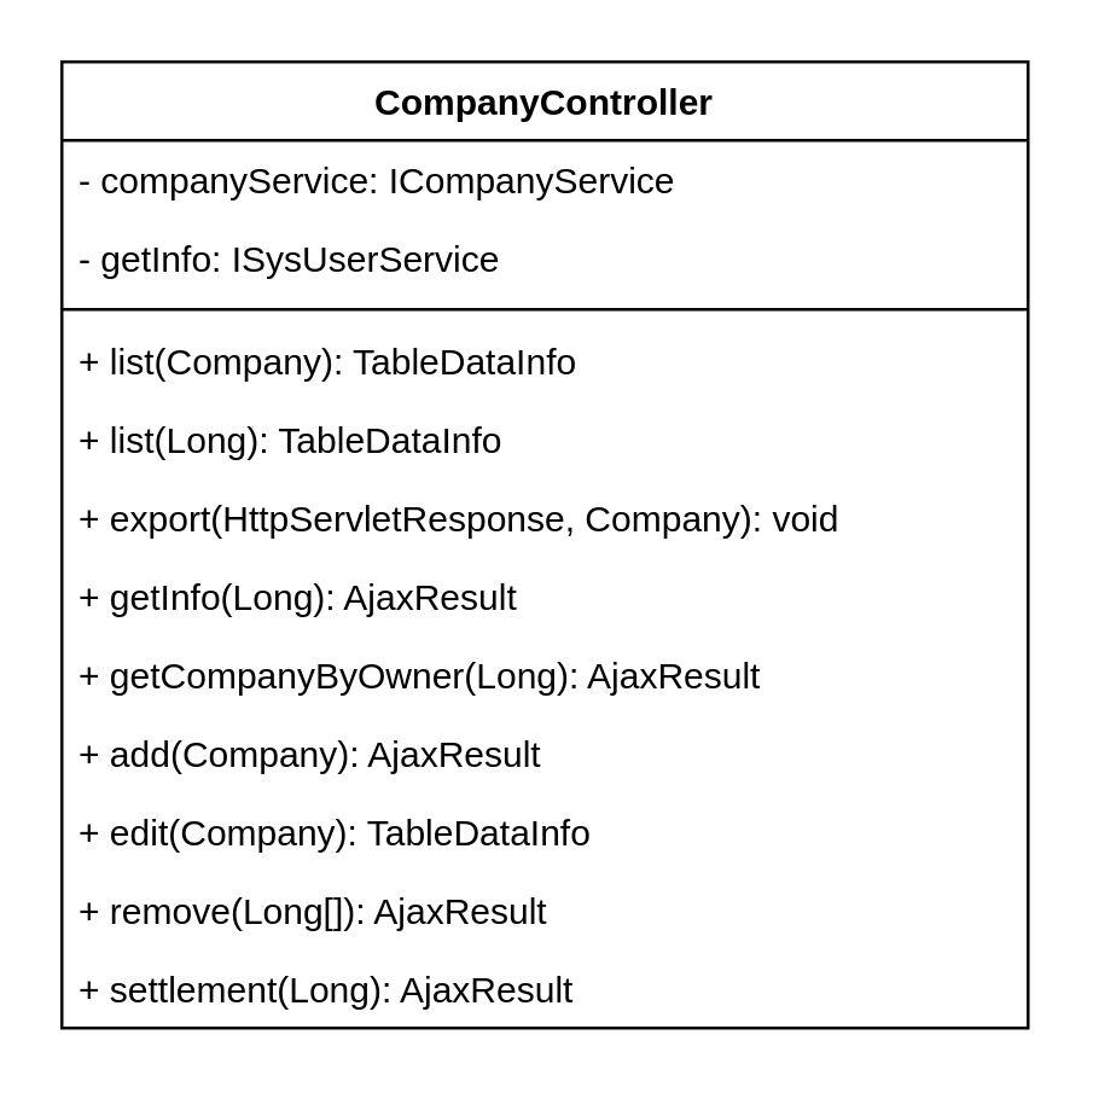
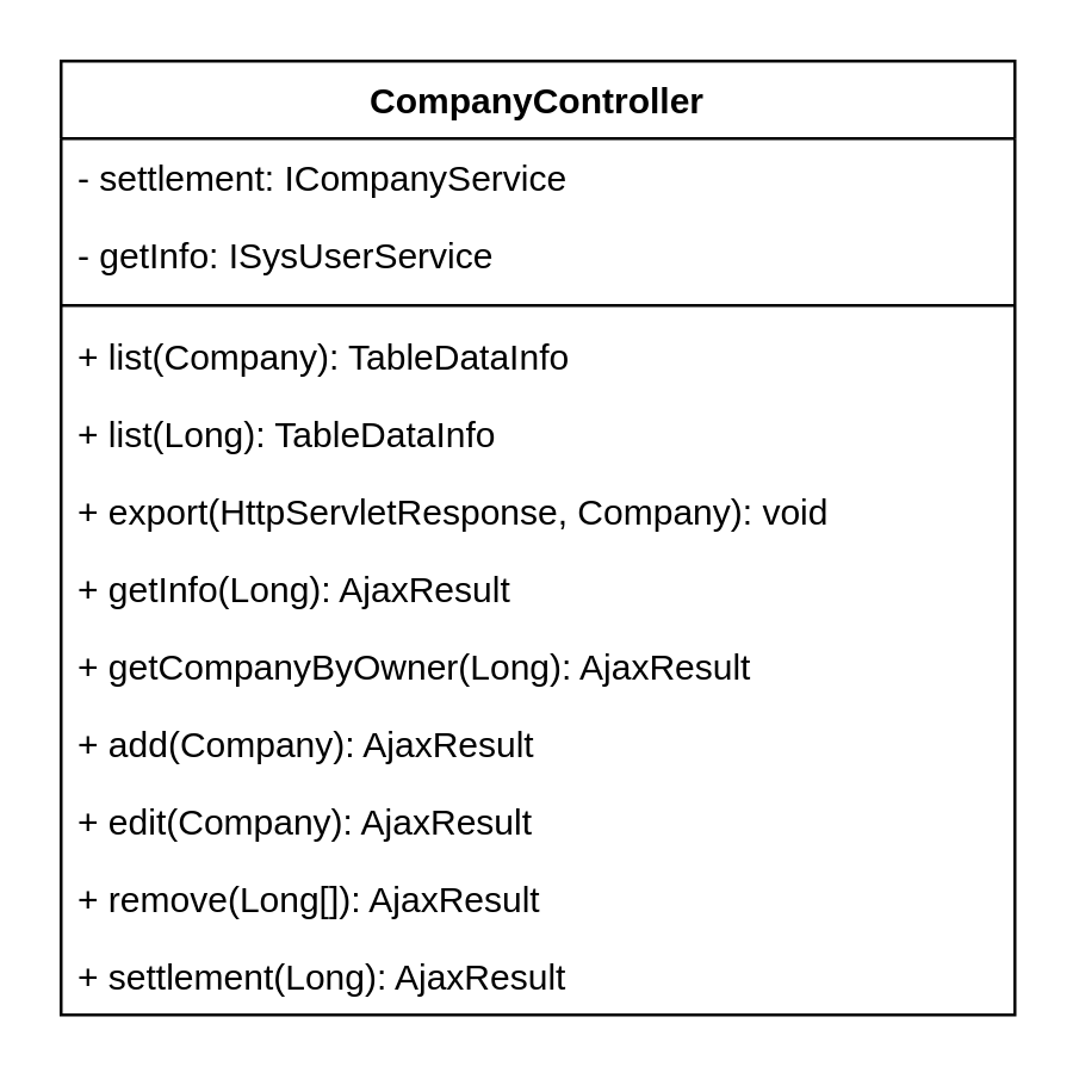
- <mxCell id="3" value="- companyService: ICompanyService" style="text;strokeColor=none;fillColor=none;align=left;verticalAlign=top;spacingLeft=4;spacingRight=4;overflow=hidden;rotatable=0;points=[[0,0.5],[1,0.5]];portConstraint=eastwest;" parent="2" vertex="1"><mxGeometry y="26" width="320" height="26" as="geometry" /></mxCell>
+ <mxCell id="3" value="- settlement: ICompanyService" style="text;strokeColor=none;fillColor=none;align=left;verticalAlign=top;spacingLeft=4;spacingRight=4;overflow=hidden;rotatable=0;points=[[0,0.5],[1,0.5]];portConstraint=eastwest;" parent="2" vertex="1"><mxGeometry y="26" width="320" height="26" as="geometry" /></mxCell>
- <mxCell id="12" value="+ edit(Company): TableDataInfo" style="text;strokeColor=none;fillColor=none;align=left;verticalAlign=top;spacingLeft=4;spacingRight=4;overflow=hidden;rotatable=0;points=[[0,0.5],[1,0.5]];portConstraint=eastwest;" parent="2" vertex="1"><mxGeometry y="242" width="320" height="26" as="geometry" /></mxCell>
+ <mxCell id="12" value="+ edit(Company): AjaxResult" style="text;strokeColor=none;fillColor=none;align=left;verticalAlign=top;spacingLeft=4;spacingRight=4;overflow=hidden;rotatable=0;points=[[0,0.5],[1,0.5]];portConstraint=eastwest;" parent="2" vertex="1"><mxGeometry y="242" width="320" height="26" as="geometry" /></mxCell>
